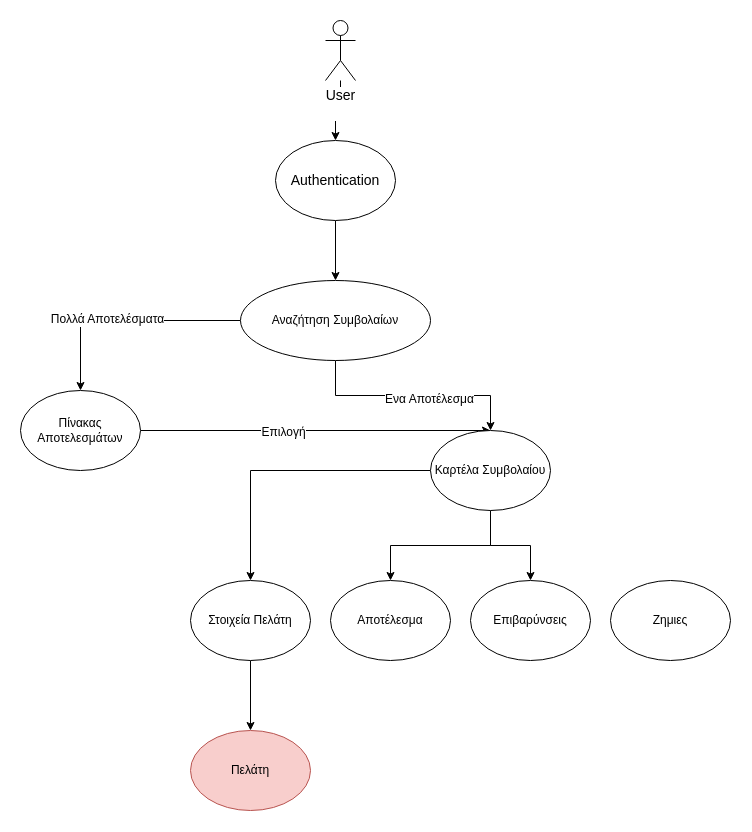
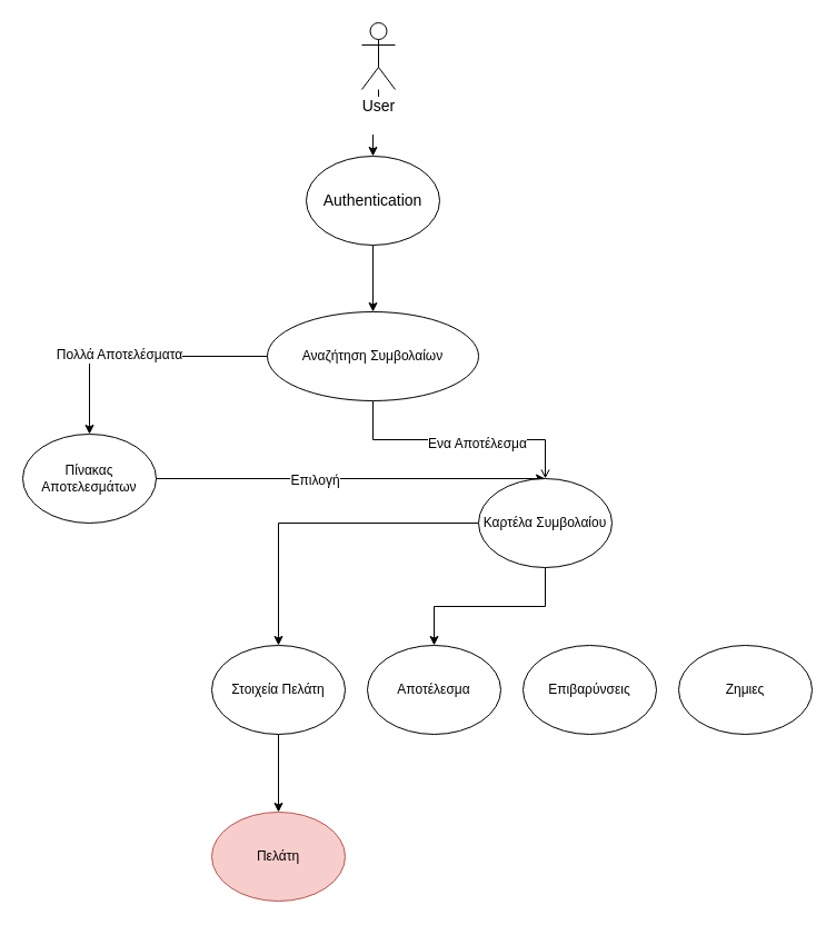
- <mxCell id="8" style="edgeStyle=orthogonalEdgeStyle;rounded=0;orthogonalLoop=1;jettySize=auto;html=1;" edge="1" parent="1" source="10" target="17"><mxGeometry relative="1" as="geometry" /></mxCell>
+ <mxCell id="8" style="edgeStyle=orthogonalEdgeStyle;rounded=0;orthogonalLoop=1;jettySize=auto;html=1;endArrow=open;" edge="1" parent="1" source="10" target="17"><mxGeometry relative="1" as="geometry" /></mxCell>
- <mxCell id="14" style="edgeStyle=orthogonalEdgeStyle;rounded=0;orthogonalLoop=1;jettySize=auto;html=1;" edge="1" parent="1" source="17" target="20"><mxGeometry relative="1" as="geometry" /></mxCell>
